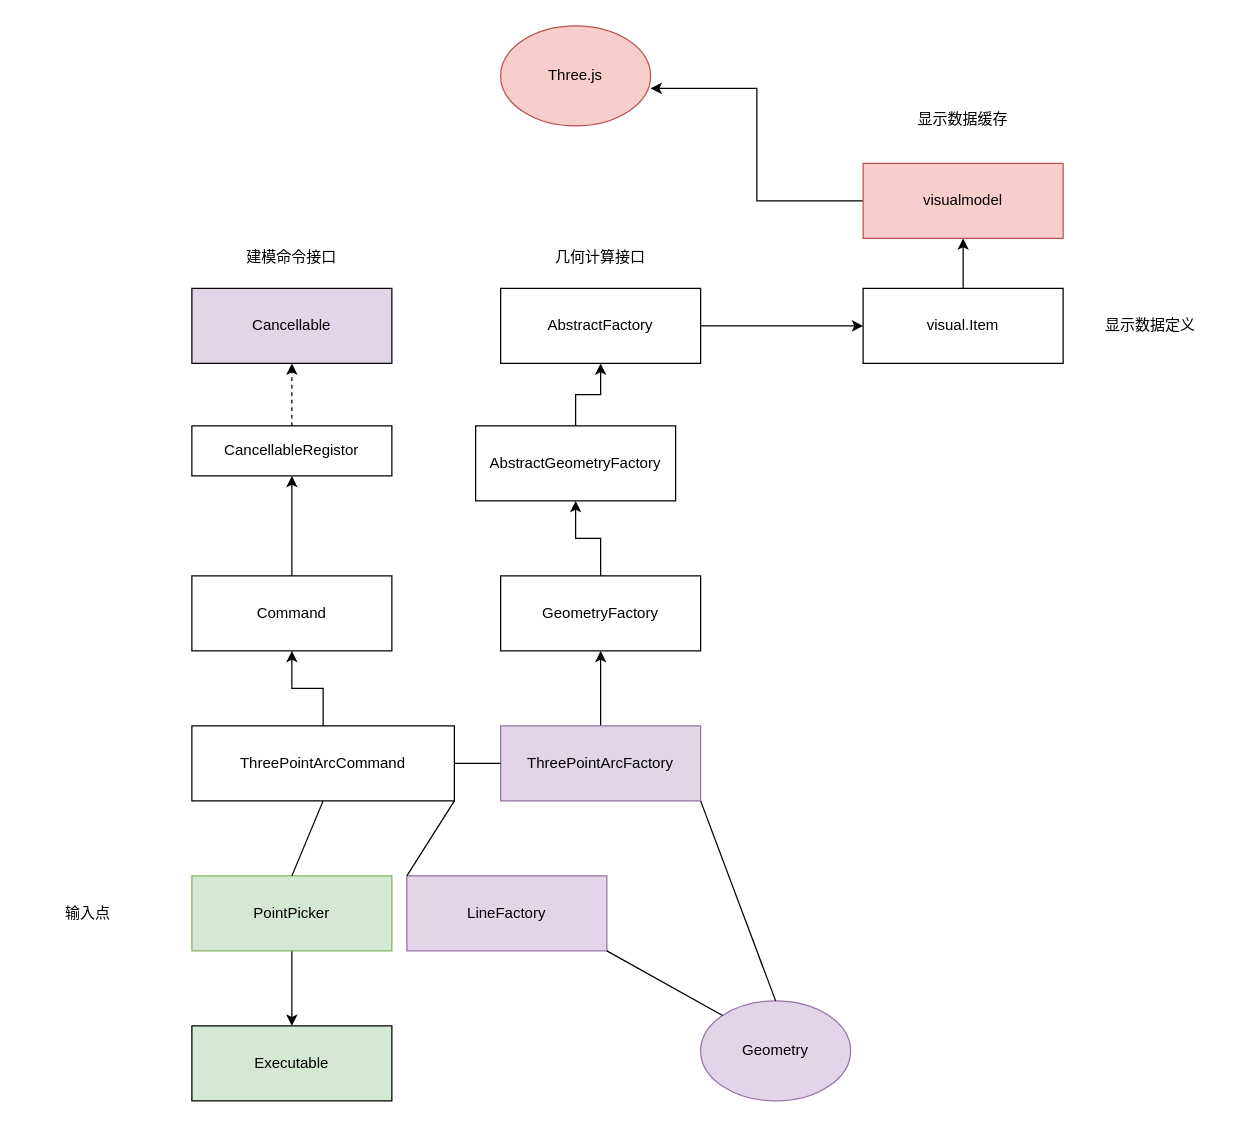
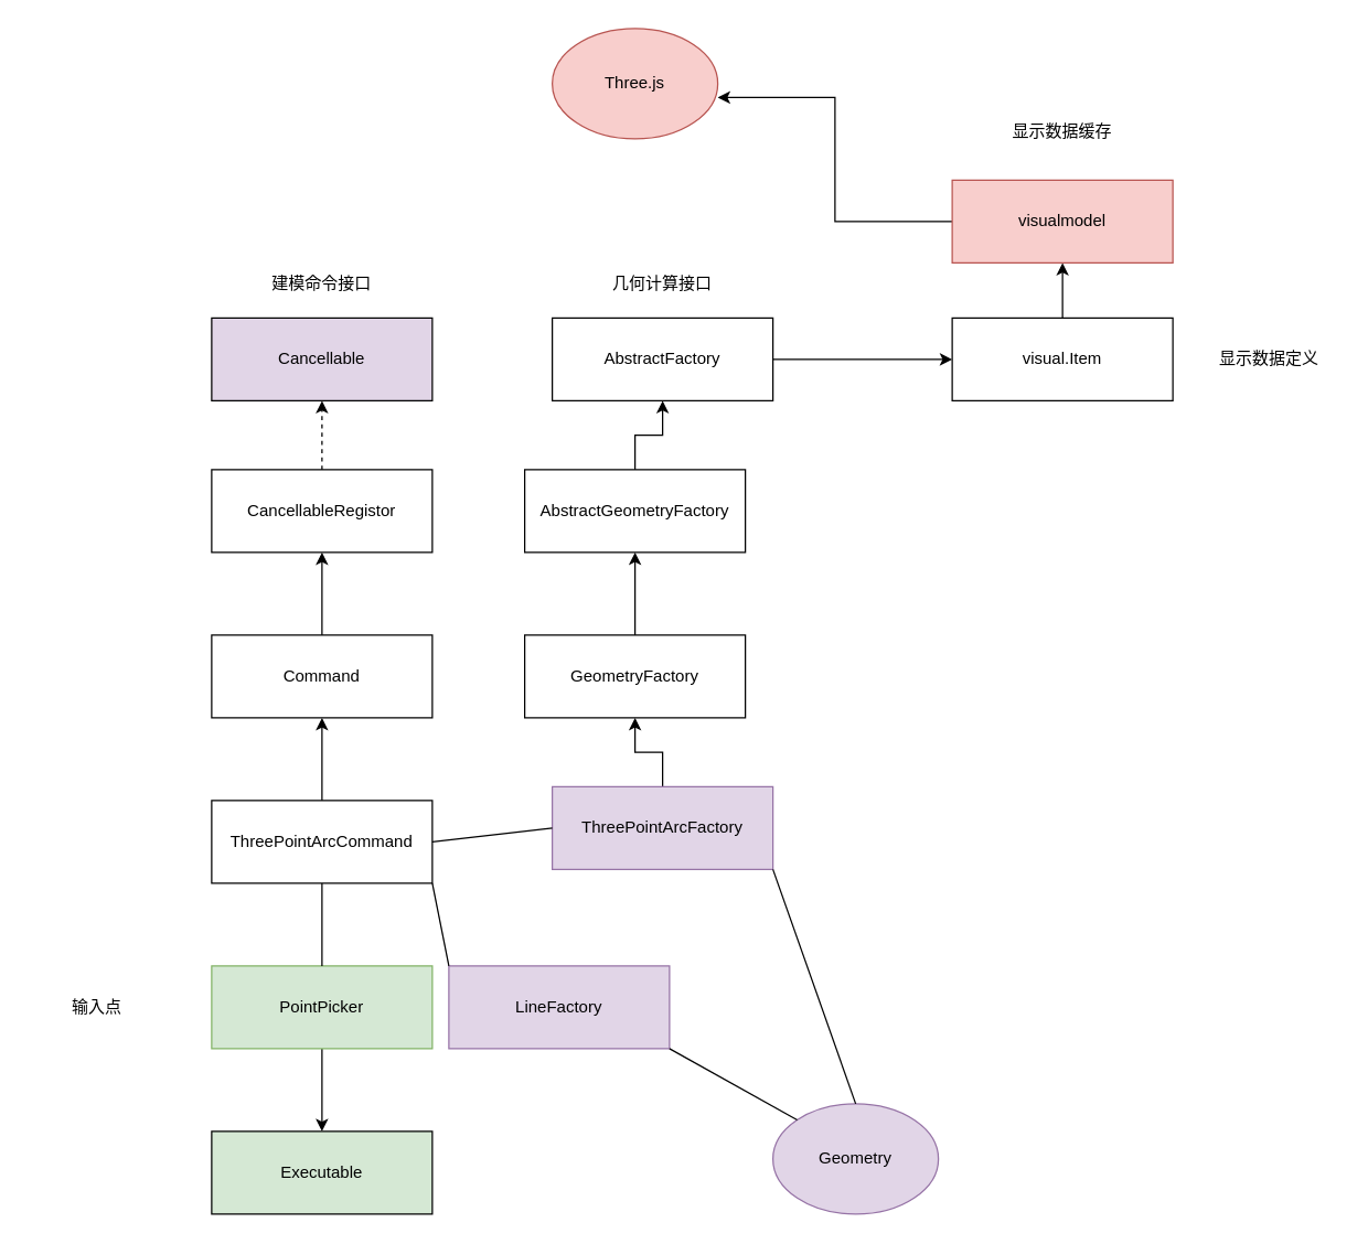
- <mxCell id="7" value="CancellableRegistor" style="rounded=0;whiteSpace=wrap;html=1;" vertex="1" parent="1"><mxGeometry x="153" y="340" width="160" height="40" as="geometry" /></mxCell>
+ <mxCell id="7" value="CancellableRegistor" style="rounded=0;whiteSpace=wrap;html=1;" vertex="1" parent="1"><mxGeometry x="153" y="340" width="160" height="60" as="geometry" /></mxCell>
- <mxCell id="12" value="GeometryFactory" style="rounded=0;whiteSpace=wrap;html=1;" vertex="1" parent="1"><mxGeometry x="400" y="460" width="160" height="60" as="geometry" /></mxCell>
+ <mxCell id="12" value="GeometryFactory" style="rounded=0;whiteSpace=wrap;html=1;" vertex="1" parent="1"><mxGeometry x="380" y="460" width="160" height="60" as="geometry" /></mxCell>
- <mxCell id="3" value="ThreePointArcCommand" style="rounded=0;whiteSpace=wrap;html=1;" vertex="1" parent="1"><mxGeometry x="153" y="580" width="210" height="60" as="geometry" /></mxCell>
+ <mxCell id="3" value="ThreePointArcCommand" style="rounded=0;whiteSpace=wrap;html=1;" vertex="1" parent="1"><mxGeometry x="153" y="580" width="160" height="60" as="geometry" /></mxCell>
- <mxCell id="10" value="ThreePointArcFactory" style="rounded=0;whiteSpace=wrap;html=1;fillColor=#e1d5e7;strokeColor=#9673a6;" vertex="1" parent="1"><mxGeometry x="400" y="580" width="160" height="60" as="geometry" /></mxCell>
+ <mxCell id="10" value="ThreePointArcFactory" style="rounded=0;whiteSpace=wrap;html=1;fillColor=#e1d5e7;strokeColor=#9673a6;" vertex="1" parent="1"><mxGeometry x="400" y="570" width="160" height="60" as="geometry" /></mxCell>
